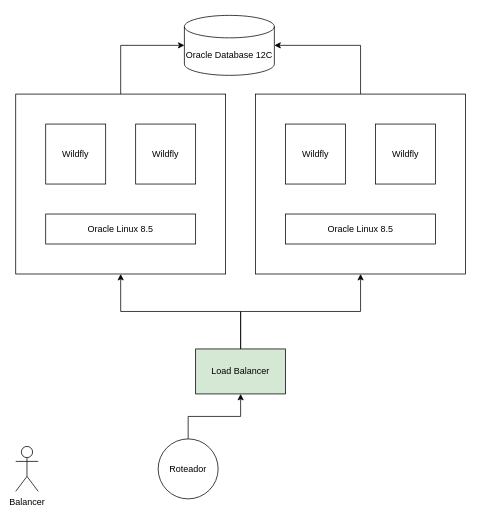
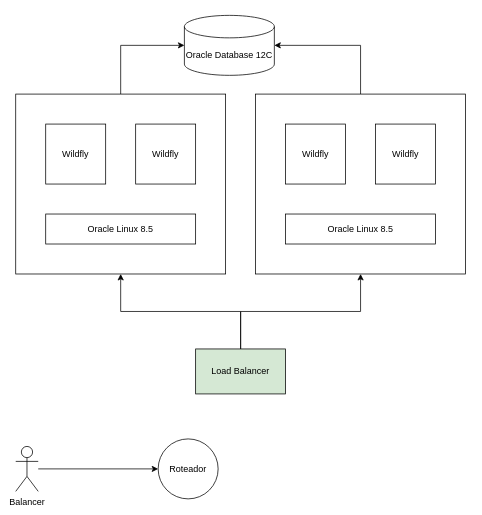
- <mxCell id="18" style="edgeStyle=orthogonalEdgeStyle;rounded=0;orthogonalLoop=1;jettySize=auto;html=1;" edge="1" parent="1" source="19" target="15"><mxGeometry relative="1" as="geometry" /></mxCell>
+ <mxCell id="16" style="edgeStyle=orthogonalEdgeStyle;rounded=0;orthogonalLoop=1;jettySize=auto;html=1;" edge="1" parent="1" source="17" target="19"><mxGeometry relative="1" as="geometry" /></mxCell>
